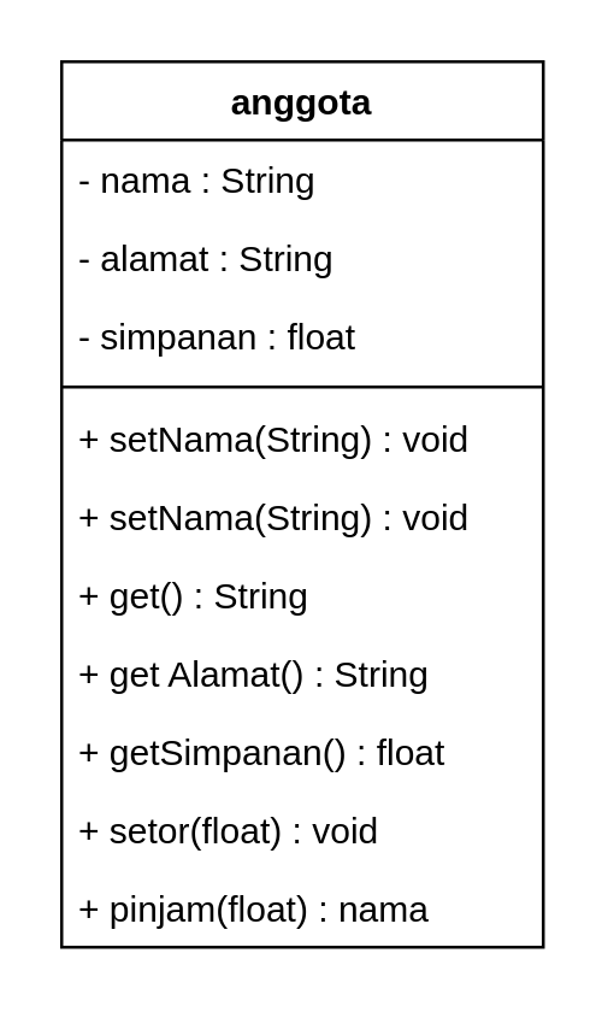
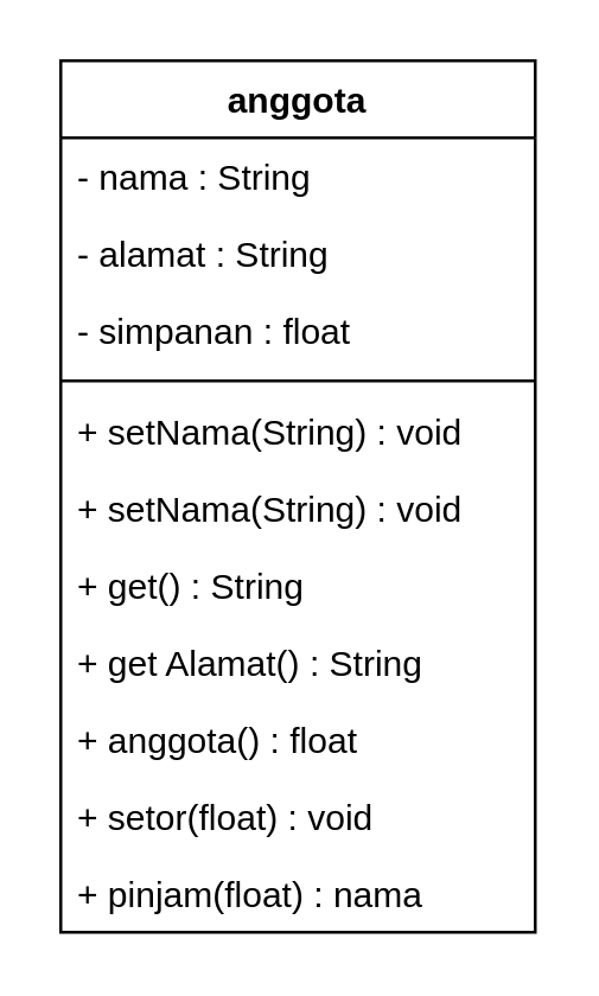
- <mxCell id="11" value="+ getSimpanan() : float" style="text;strokeColor=none;fillColor=none;align=left;verticalAlign=top;spacingLeft=4;spacingRight=4;overflow=hidden;rotatable=0;points=[[0,0.5],[1,0.5]];portConstraint=eastwest;" parent="2" vertex="1"><mxGeometry y="216" width="160" height="26" as="geometry" /></mxCell>
+ <mxCell id="11" value="+ anggota() : float" style="text;strokeColor=none;fillColor=none;align=left;verticalAlign=top;spacingLeft=4;spacingRight=4;overflow=hidden;rotatable=0;points=[[0,0.5],[1,0.5]];portConstraint=eastwest;" parent="2" vertex="1"><mxGeometry y="216" width="160" height="26" as="geometry" /></mxCell>
